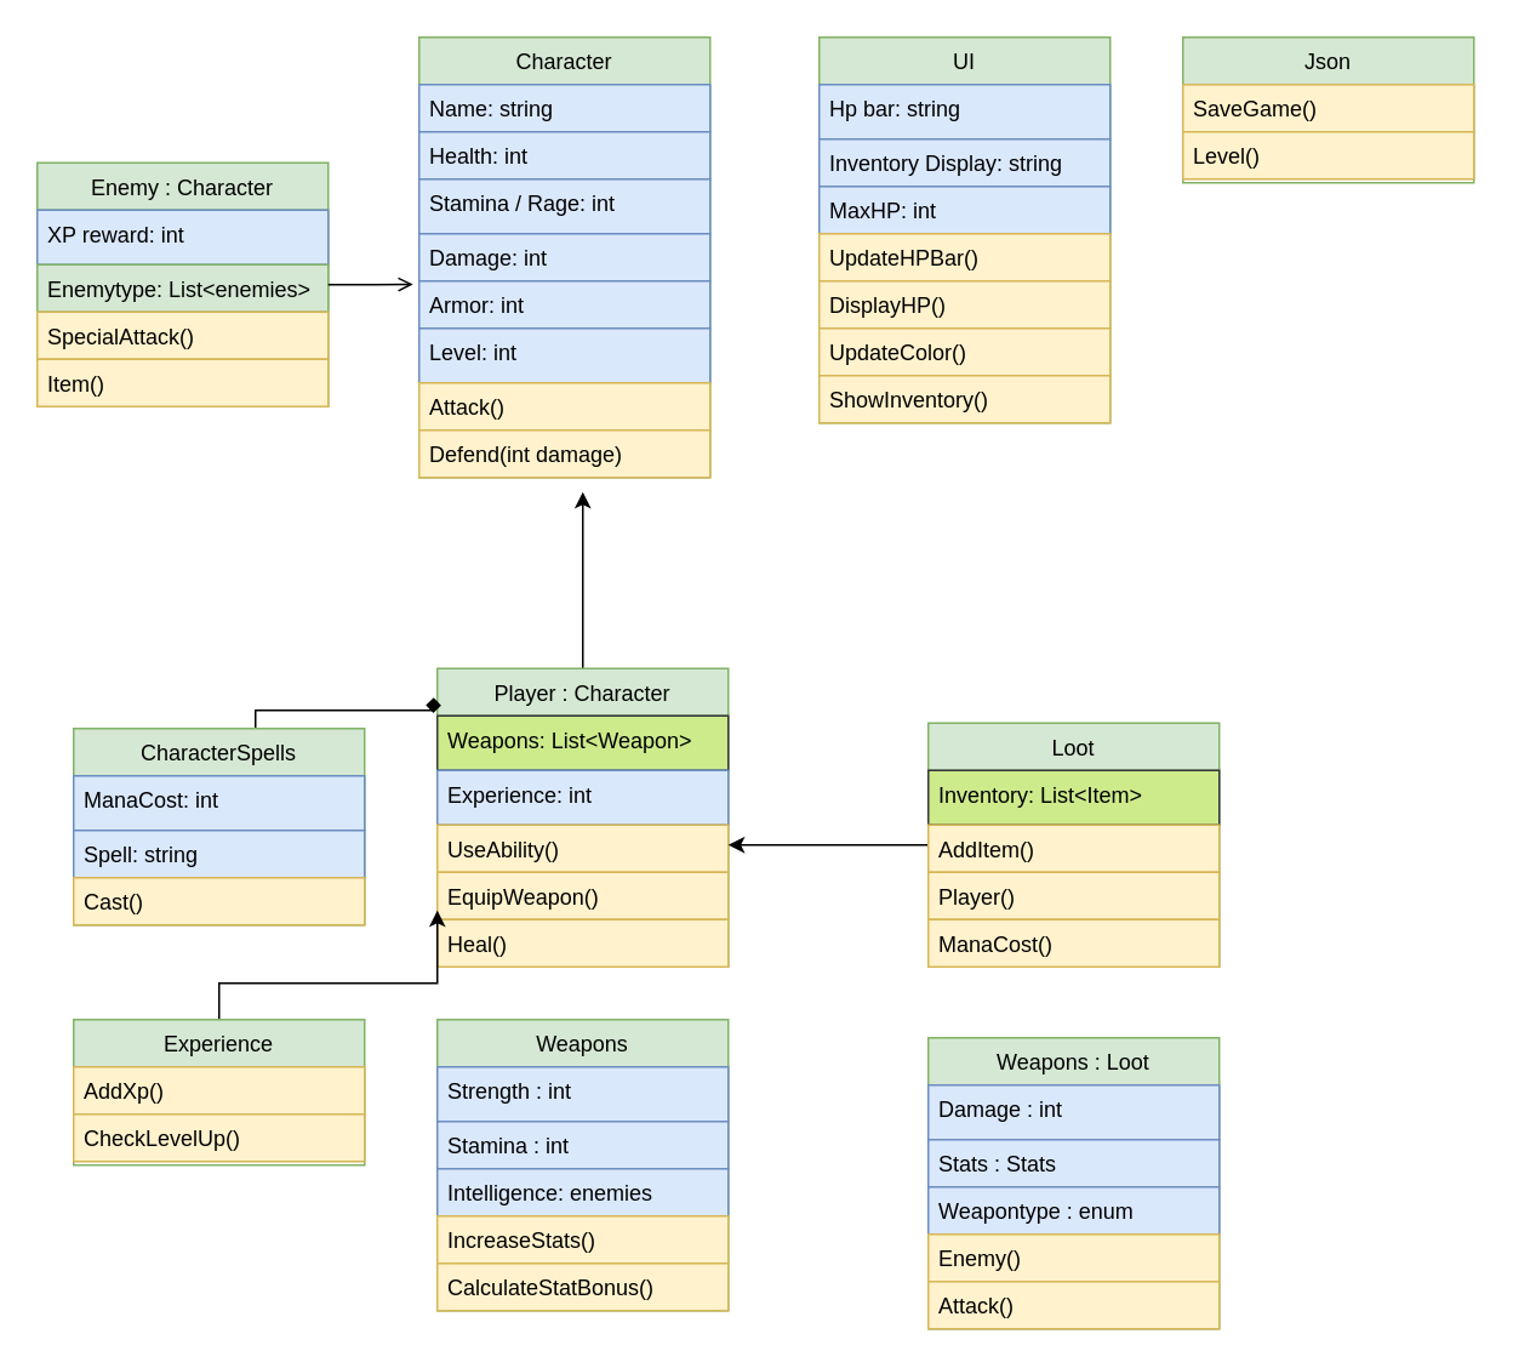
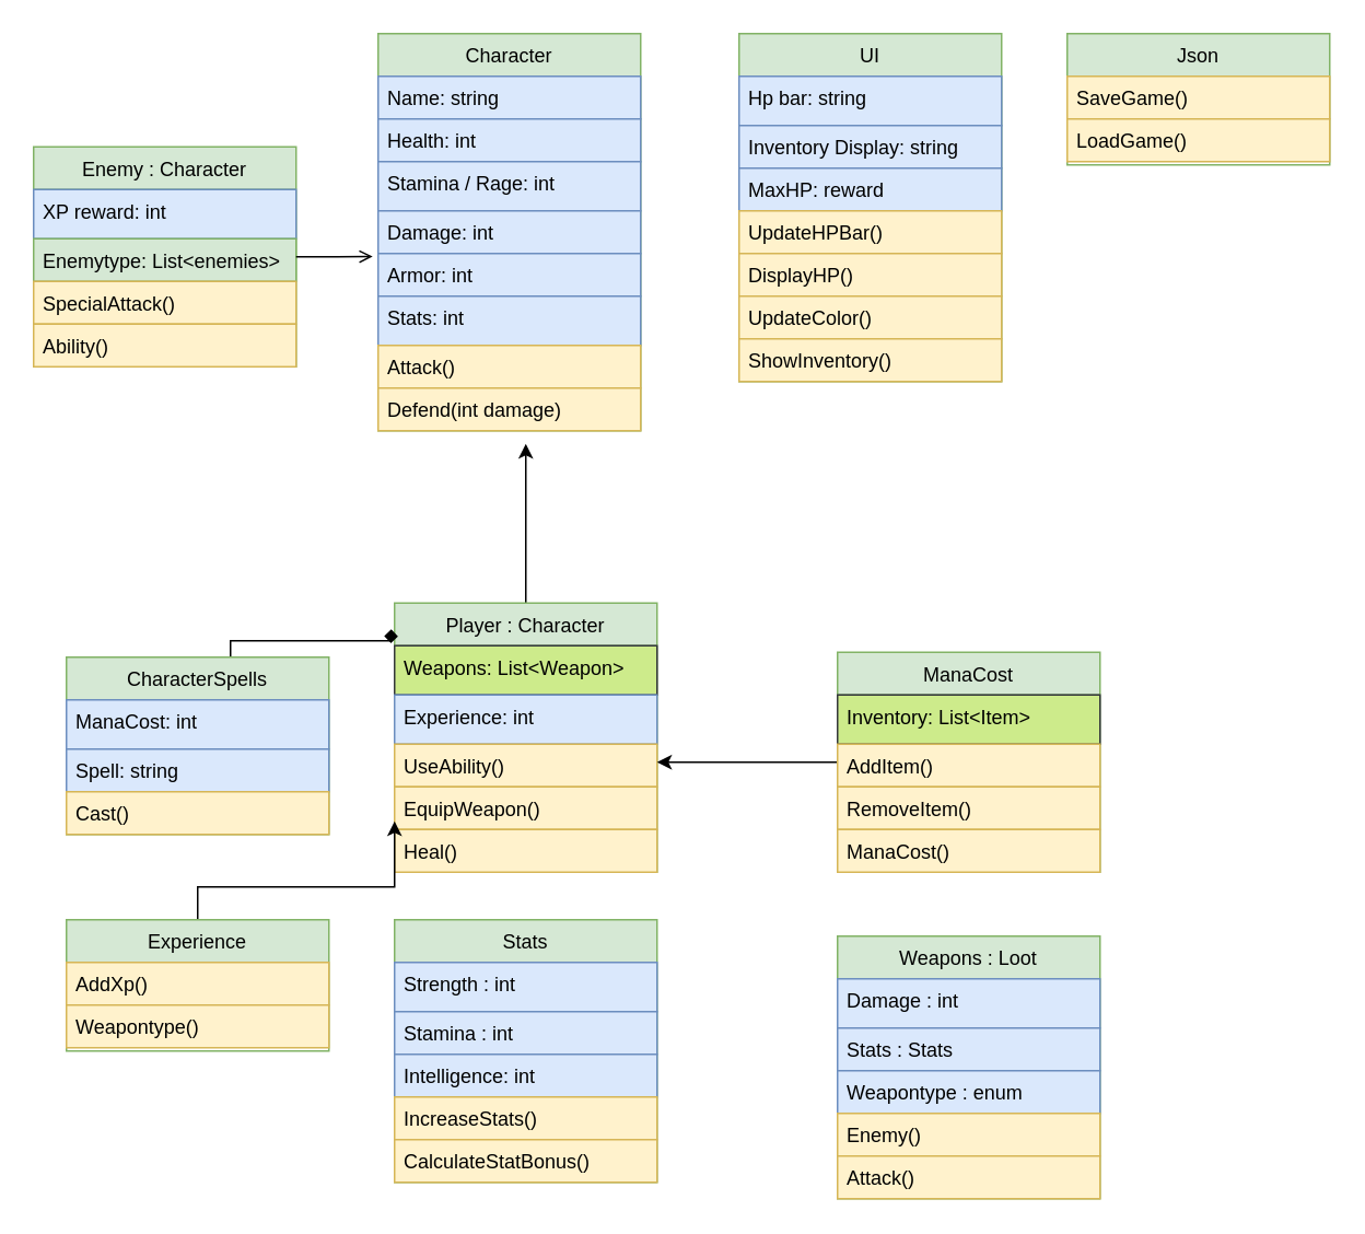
- <mxCell id="60" value="Level()" style="text;align=left;verticalAlign=top;spacingLeft=4;spacingRight=4;overflow=hidden;rotatable=0;points=[[0,0.5],[1,0.5]];portConstraint=eastwest;rounded=0;shadow=0;html=0;fillColor=#fff2cc;strokeColor=#d6b656;" vertex="1" parent="58"><mxGeometry y="52" width="160" height="26" as="geometry" /></mxCell>
+ <mxCell id="60" value="LoadGame()" style="text;align=left;verticalAlign=top;spacingLeft=4;spacingRight=4;overflow=hidden;rotatable=0;points=[[0,0.5],[1,0.5]];portConstraint=eastwest;rounded=0;shadow=0;html=0;fillColor=#fff2cc;strokeColor=#d6b656;" vertex="1" parent="58"><mxGeometry y="52" width="160" height="26" as="geometry" /></mxCell>
- <mxCell id="36" value="MaxHP: int" style="text;align=left;verticalAlign=top;spacingLeft=4;spacingRight=4;overflow=hidden;rotatable=0;points=[[0,0.5],[1,0.5]];portConstraint=eastwest;rounded=0;shadow=0;html=0;fillColor=#dae8fc;strokeColor=#6c8ebf;" vertex="1" parent="33"><mxGeometry y="82" width="160" height="26" as="geometry" /></mxCell>
+ <mxCell id="36" value="MaxHP: reward" style="text;align=left;verticalAlign=top;spacingLeft=4;spacingRight=4;overflow=hidden;rotatable=0;points=[[0,0.5],[1,0.5]];portConstraint=eastwest;rounded=0;shadow=0;html=0;fillColor=#dae8fc;strokeColor=#6c8ebf;" vertex="1" parent="33"><mxGeometry y="82" width="160" height="26" as="geometry" /></mxCell>
- <mxCell id="13" value="Level: int" style="text;align=left;verticalAlign=top;spacingLeft=4;spacingRight=4;overflow=hidden;rotatable=0;points=[[0,0.5],[1,0.5]];portConstraint=eastwest;rounded=0;shadow=0;html=0;fillColor=#dae8fc;strokeColor=#6c8ebf;" vertex="1" parent="7"><mxGeometry y="160" width="160" height="30" as="geometry" /></mxCell>
+ <mxCell id="13" value="Stats: int" style="text;align=left;verticalAlign=top;spacingLeft=4;spacingRight=4;overflow=hidden;rotatable=0;points=[[0,0.5],[1,0.5]];portConstraint=eastwest;rounded=0;shadow=0;html=0;fillColor=#dae8fc;strokeColor=#6c8ebf;" vertex="1" parent="7"><mxGeometry y="160" width="160" height="30" as="geometry" /></mxCell>
- <mxCell id="6" value="Item()" style="text;align=left;verticalAlign=top;spacingLeft=4;spacingRight=4;overflow=hidden;rotatable=0;points=[[0,0.5],[1,0.5]];portConstraint=eastwest;rounded=0;shadow=0;html=0;fillColor=#fff2cc;strokeColor=#d6b656;" parent="2" vertex="1"><mxGeometry y="108" width="160" height="26" as="geometry" /></mxCell>
+ <mxCell id="6" value="Ability()" style="text;align=left;verticalAlign=top;spacingLeft=4;spacingRight=4;overflow=hidden;rotatable=0;points=[[0,0.5],[1,0.5]];portConstraint=eastwest;rounded=0;shadow=0;html=0;fillColor=#fff2cc;strokeColor=#d6b656;" parent="2" vertex="1"><mxGeometry y="108" width="160" height="26" as="geometry" /></mxCell>
- <mxCell id="42" value="Loot" style="swimlane;fontStyle=0;align=center;verticalAlign=top;childLayout=stackLayout;horizontal=1;startSize=26;horizontalStack=0;resizeParent=1;resizeLast=0;collapsible=1;marginBottom=0;rounded=0;shadow=0;strokeWidth=1;fillColor=#d5e8d4;strokeColor=#82b366;" vertex="1" parent="1"><mxGeometry x="510" y="397" width="160" height="134" as="geometry"><mxRectangle x="550" y="140" width="160" height="26" as="alternateBounds" /></mxGeometry></mxCell>
+ <mxCell id="42" value="ManaCost" style="swimlane;fontStyle=0;align=center;verticalAlign=top;childLayout=stackLayout;horizontal=1;startSize=26;horizontalStack=0;resizeParent=1;resizeLast=0;collapsible=1;marginBottom=0;rounded=0;shadow=0;strokeWidth=1;fillColor=#d5e8d4;strokeColor=#82b366;" vertex="1" parent="1"><mxGeometry x="510" y="397" width="160" height="134" as="geometry"><mxRectangle x="550" y="140" width="160" height="26" as="alternateBounds" /></mxGeometry></mxCell>
- <mxCell id="45" value="Player()" style="text;align=left;verticalAlign=top;spacingLeft=4;spacingRight=4;overflow=hidden;rotatable=0;points=[[0,0.5],[1,0.5]];portConstraint=eastwest;rounded=0;shadow=0;html=0;fillColor=#fff2cc;strokeColor=#d6b656;" vertex="1" parent="42"><mxGeometry y="82" width="160" height="26" as="geometry" /></mxCell>
+ <mxCell id="45" value="RemoveItem()" style="text;align=left;verticalAlign=top;spacingLeft=4;spacingRight=4;overflow=hidden;rotatable=0;points=[[0,0.5],[1,0.5]];portConstraint=eastwest;rounded=0;shadow=0;html=0;fillColor=#fff2cc;strokeColor=#d6b656;" vertex="1" parent="42"><mxGeometry y="82" width="160" height="26" as="geometry" /></mxCell>
- <mxCell id="27" value="Weapons" style="swimlane;fontStyle=0;align=center;verticalAlign=top;childLayout=stackLayout;horizontal=1;startSize=26;horizontalStack=0;resizeParent=1;resizeLast=0;collapsible=1;marginBottom=0;rounded=0;shadow=0;strokeWidth=1;fillColor=#d5e8d4;strokeColor=#82b366;" vertex="1" parent="1"><mxGeometry x="240" y="560" width="160" height="160" as="geometry"><mxRectangle x="550" y="140" width="160" height="26" as="alternateBounds" /></mxGeometry></mxCell>
+ <mxCell id="27" value="Stats" style="swimlane;fontStyle=0;align=center;verticalAlign=top;childLayout=stackLayout;horizontal=1;startSize=26;horizontalStack=0;resizeParent=1;resizeLast=0;collapsible=1;marginBottom=0;rounded=0;shadow=0;strokeWidth=1;fillColor=#d5e8d4;strokeColor=#82b366;" vertex="1" parent="1"><mxGeometry x="240" y="560" width="160" height="160" as="geometry"><mxRectangle x="550" y="140" width="160" height="26" as="alternateBounds" /></mxGeometry></mxCell>
- <mxCell id="26" value="CheckLevelUp()" style="text;align=left;verticalAlign=top;spacingLeft=4;spacingRight=4;overflow=hidden;rotatable=0;points=[[0,0.5],[1,0.5]];portConstraint=eastwest;rounded=0;shadow=0;html=0;fillColor=#fff2cc;strokeColor=#d6b656;" vertex="1" parent="24"><mxGeometry y="52" width="160" height="26" as="geometry" /></mxCell>
+ <mxCell id="26" value="Weapontype()" style="text;align=left;verticalAlign=top;spacingLeft=4;spacingRight=4;overflow=hidden;rotatable=0;points=[[0,0.5],[1,0.5]];portConstraint=eastwest;rounded=0;shadow=0;html=0;fillColor=#fff2cc;strokeColor=#d6b656;" vertex="1" parent="24"><mxGeometry y="52" width="160" height="26" as="geometry" /></mxCell>
- <mxCell id="30" value="Intelligence: enemies" style="text;align=left;verticalAlign=top;spacingLeft=4;spacingRight=4;overflow=hidden;rotatable=0;points=[[0,0.5],[1,0.5]];portConstraint=eastwest;rounded=0;shadow=0;html=0;fillColor=#dae8fc;strokeColor=#6c8ebf;" parent="27" vertex="1"><mxGeometry y="82" width="160" height="26" as="geometry" /></mxCell>
+ <mxCell id="30" value="Intelligence: int" style="text;align=left;verticalAlign=top;spacingLeft=4;spacingRight=4;overflow=hidden;rotatable=0;points=[[0,0.5],[1,0.5]];portConstraint=eastwest;rounded=0;shadow=0;html=0;fillColor=#dae8fc;strokeColor=#6c8ebf;" parent="27" vertex="1"><mxGeometry y="82" width="160" height="26" as="geometry" /></mxCell>
